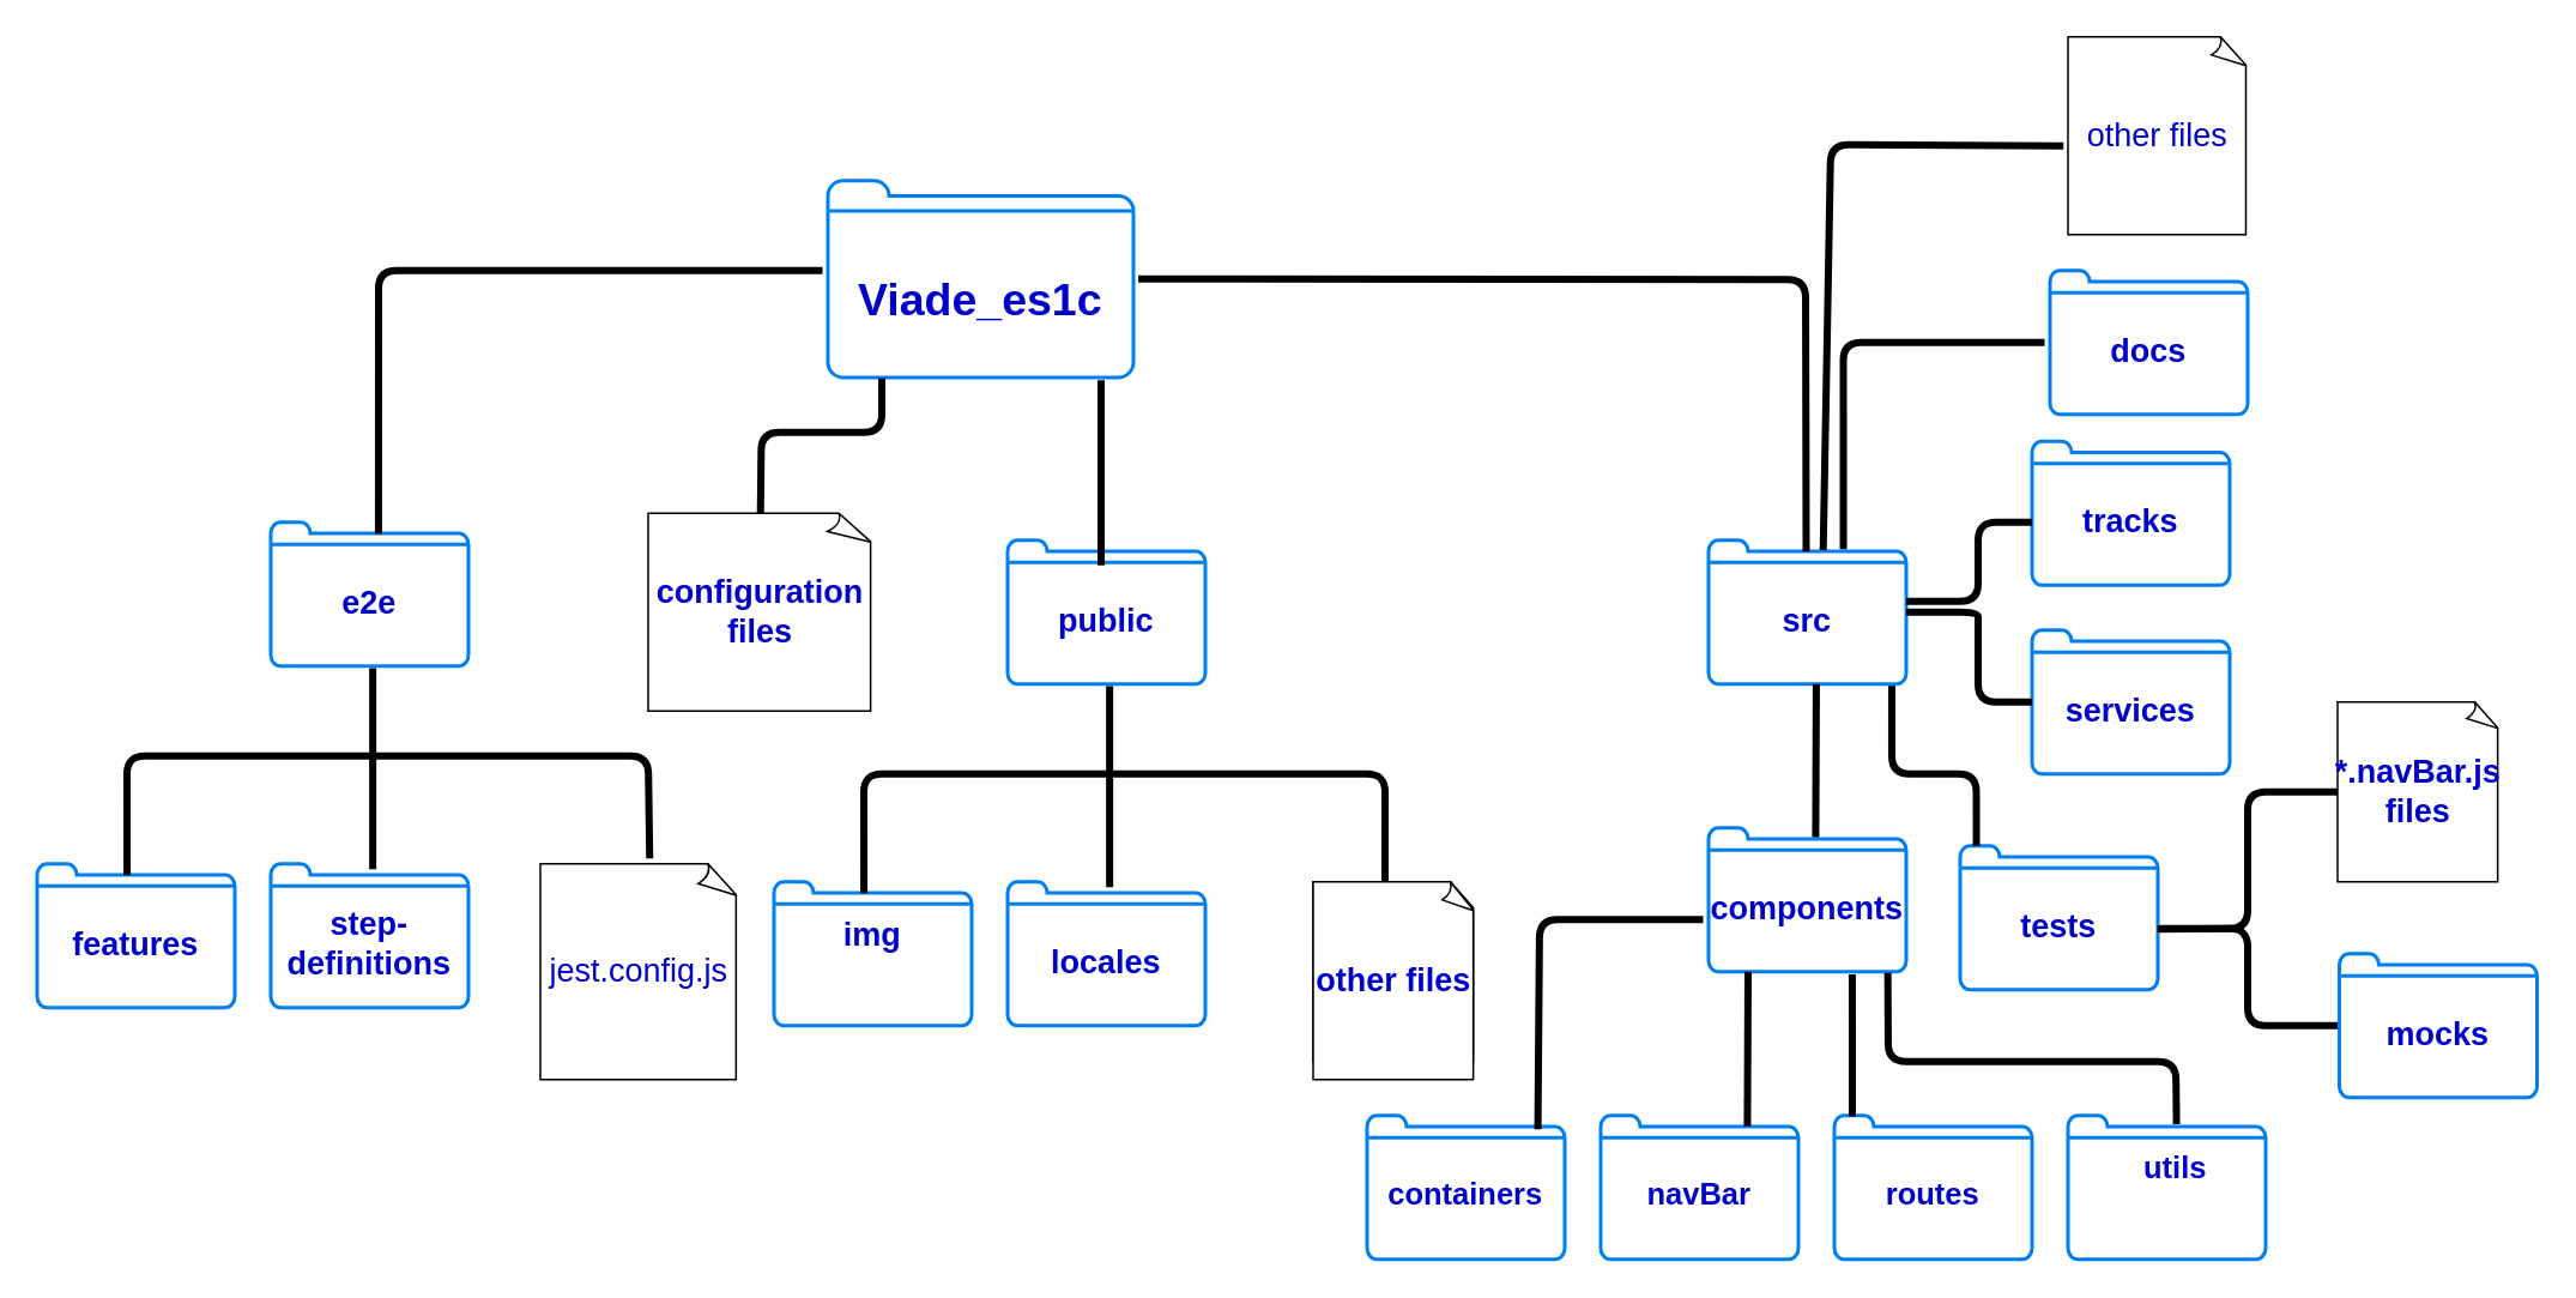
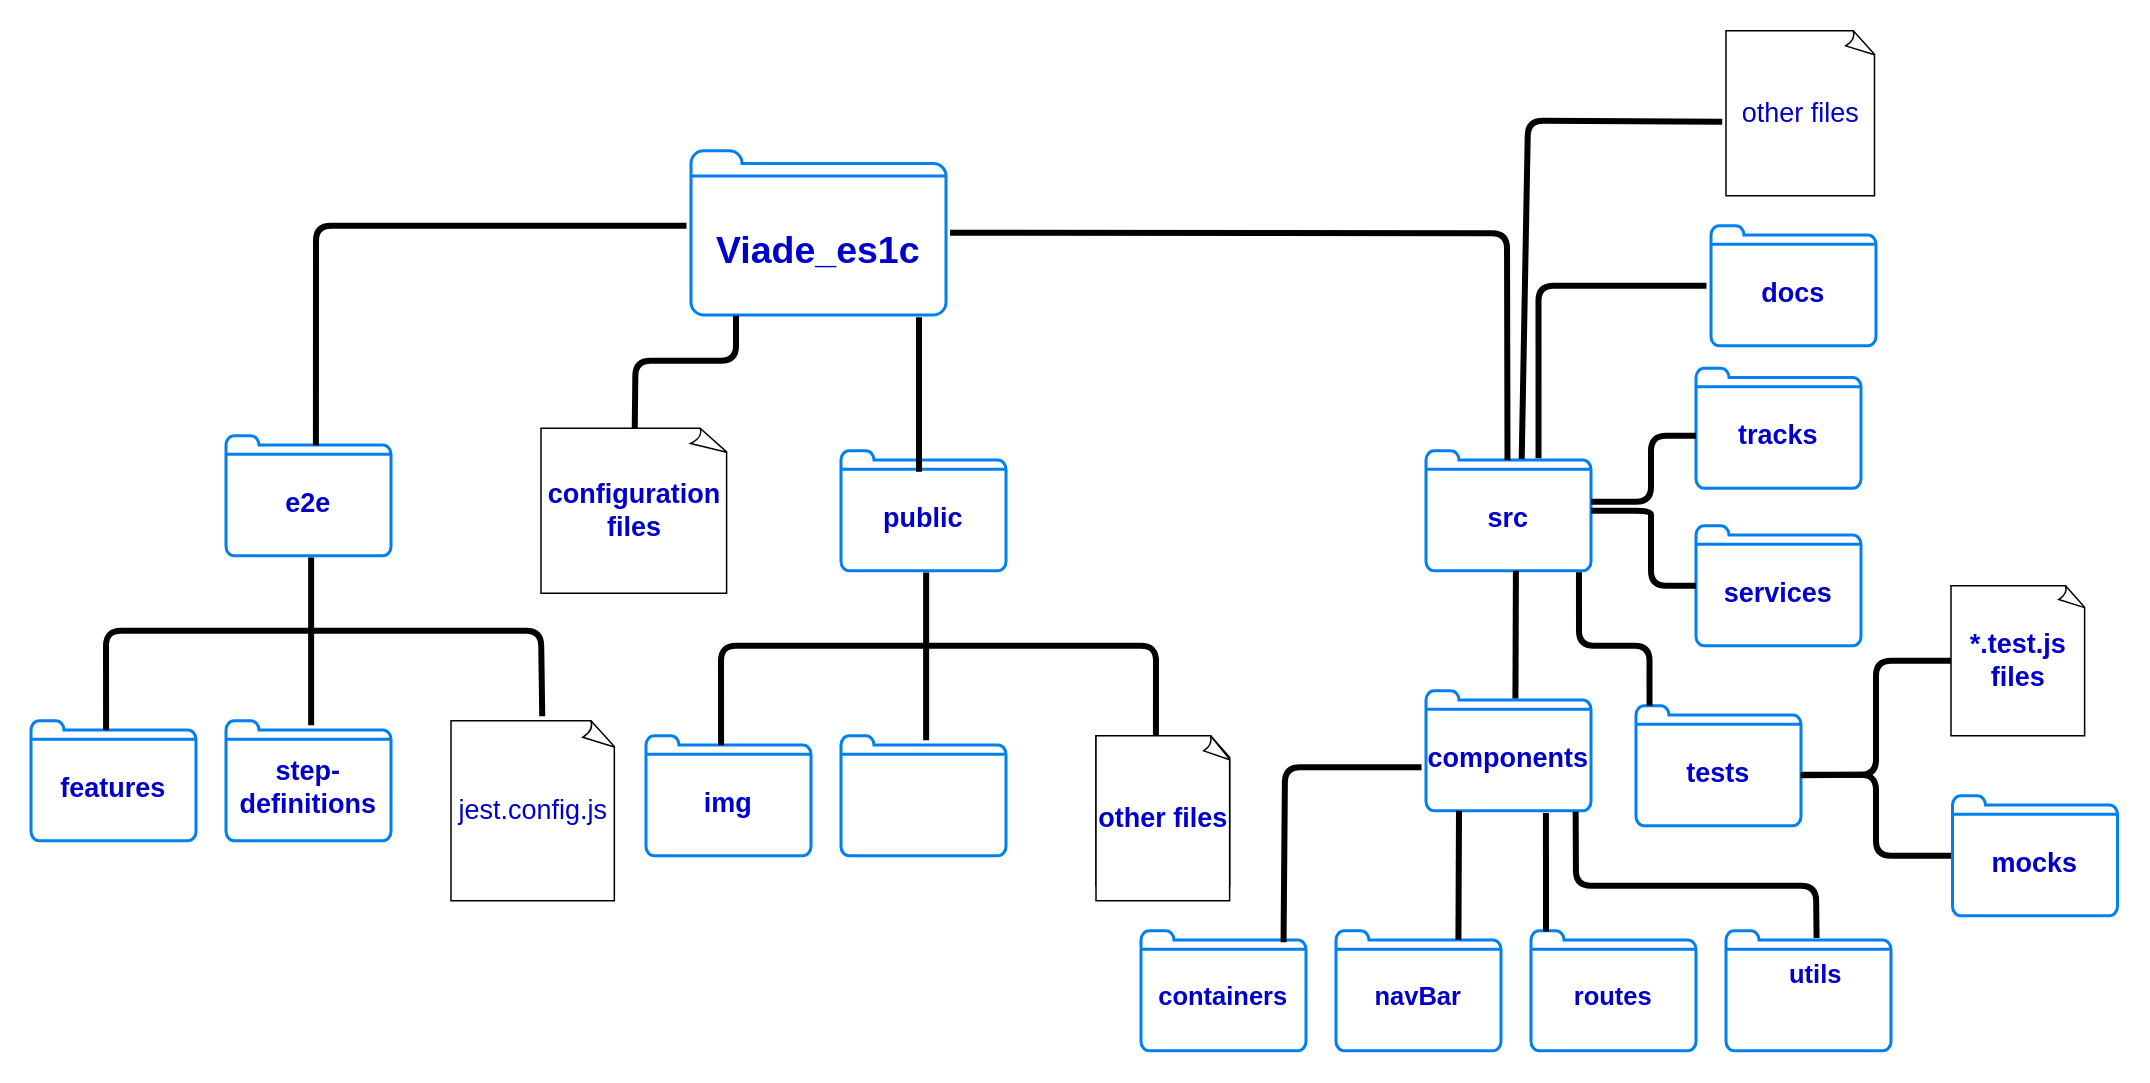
- <mxCell id="42" value="&lt;b style=&quot;font-size: 18px;&quot;&gt;*.navBar.js files&lt;/b&gt;" style="whiteSpace=wrap;html=1;shape=mxgraph.basic.document;fontSize=18;fontColor=#0000CC;" parent="1" vertex="1"><mxGeometry x="1300" y="390" width="90" height="100" as="geometry" /></mxCell>
+ <mxCell id="42" value="&lt;b style=&quot;font-size: 18px;&quot;&gt;*.test.js files&lt;/b&gt;" style="whiteSpace=wrap;html=1;shape=mxgraph.basic.document;fontSize=18;fontColor=#0000CC;" parent="1" vertex="1"><mxGeometry x="1300" y="390" width="90" height="100" as="geometry" /></mxCell>
- <mxCell id="17" value="img" style="text;html=1;strokeColor=none;fillColor=none;align=center;verticalAlign=middle;whiteSpace=wrap;rounded=0;fontSize=18;fontColor=#0000CC;fontStyle=1" parent="1" vertex="1"><mxGeometry x="440" y="495" width="90" height="50" as="geometry" /></mxCell>
+ <mxCell id="17" value="img" style="text;html=1;strokeColor=none;fillColor=none;align=center;verticalAlign=middle;whiteSpace=wrap;rounded=0;fontSize=18;fontColor=#0000CC;fontStyle=1" parent="1" vertex="1"><mxGeometry x="440" y="510" width="90" height="50" as="geometry" /></mxCell>
- <mxCell id="19" value="locales" style="text;html=1;strokeColor=none;fillColor=none;align=center;verticalAlign=middle;whiteSpace=wrap;rounded=0;fontSize=18;fontColor=#0000CC;fontStyle=1" parent="1" vertex="1"><mxGeometry x="570" y="510" width="90" height="50" as="geometry" /></mxCell>
